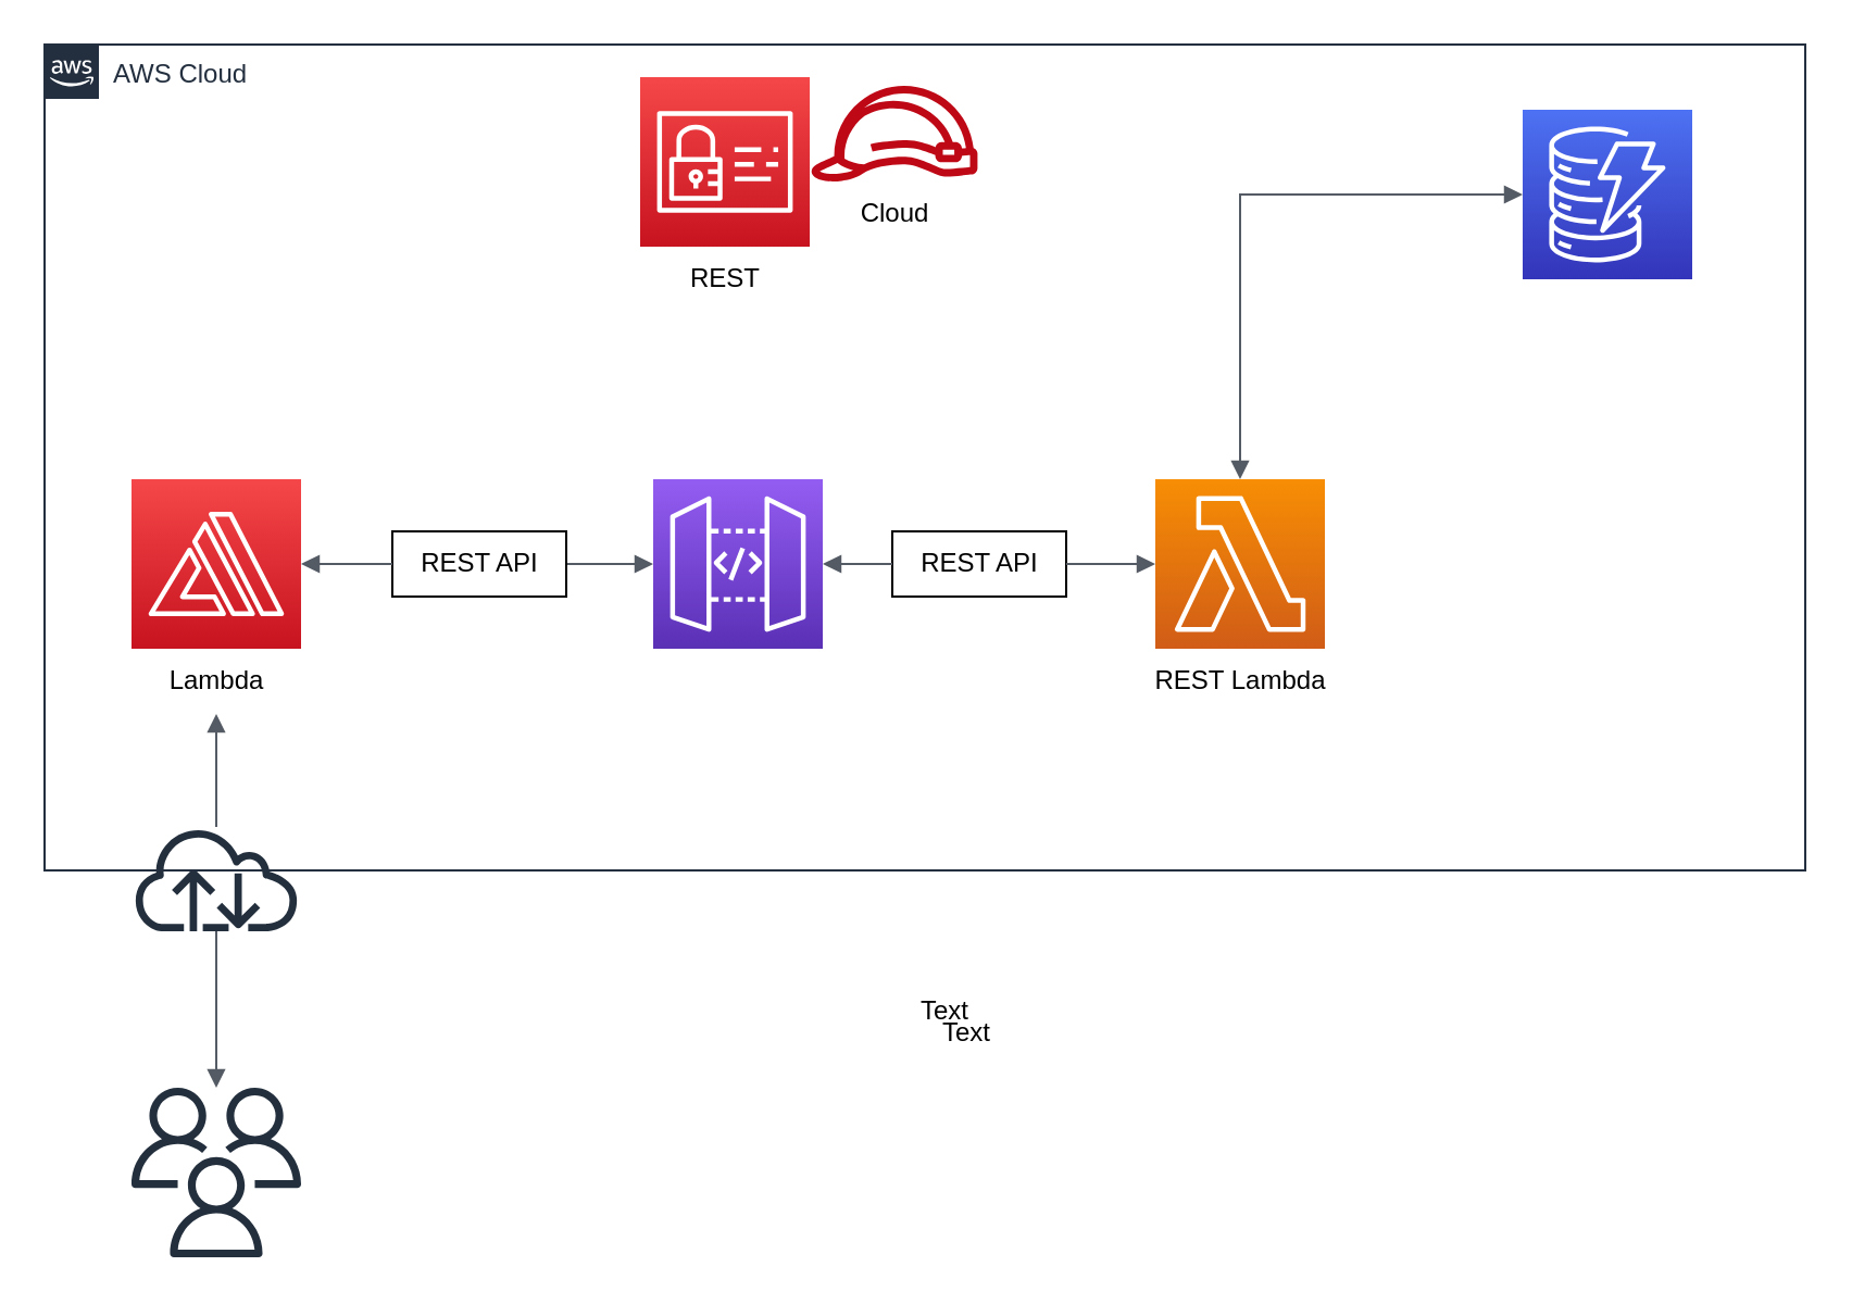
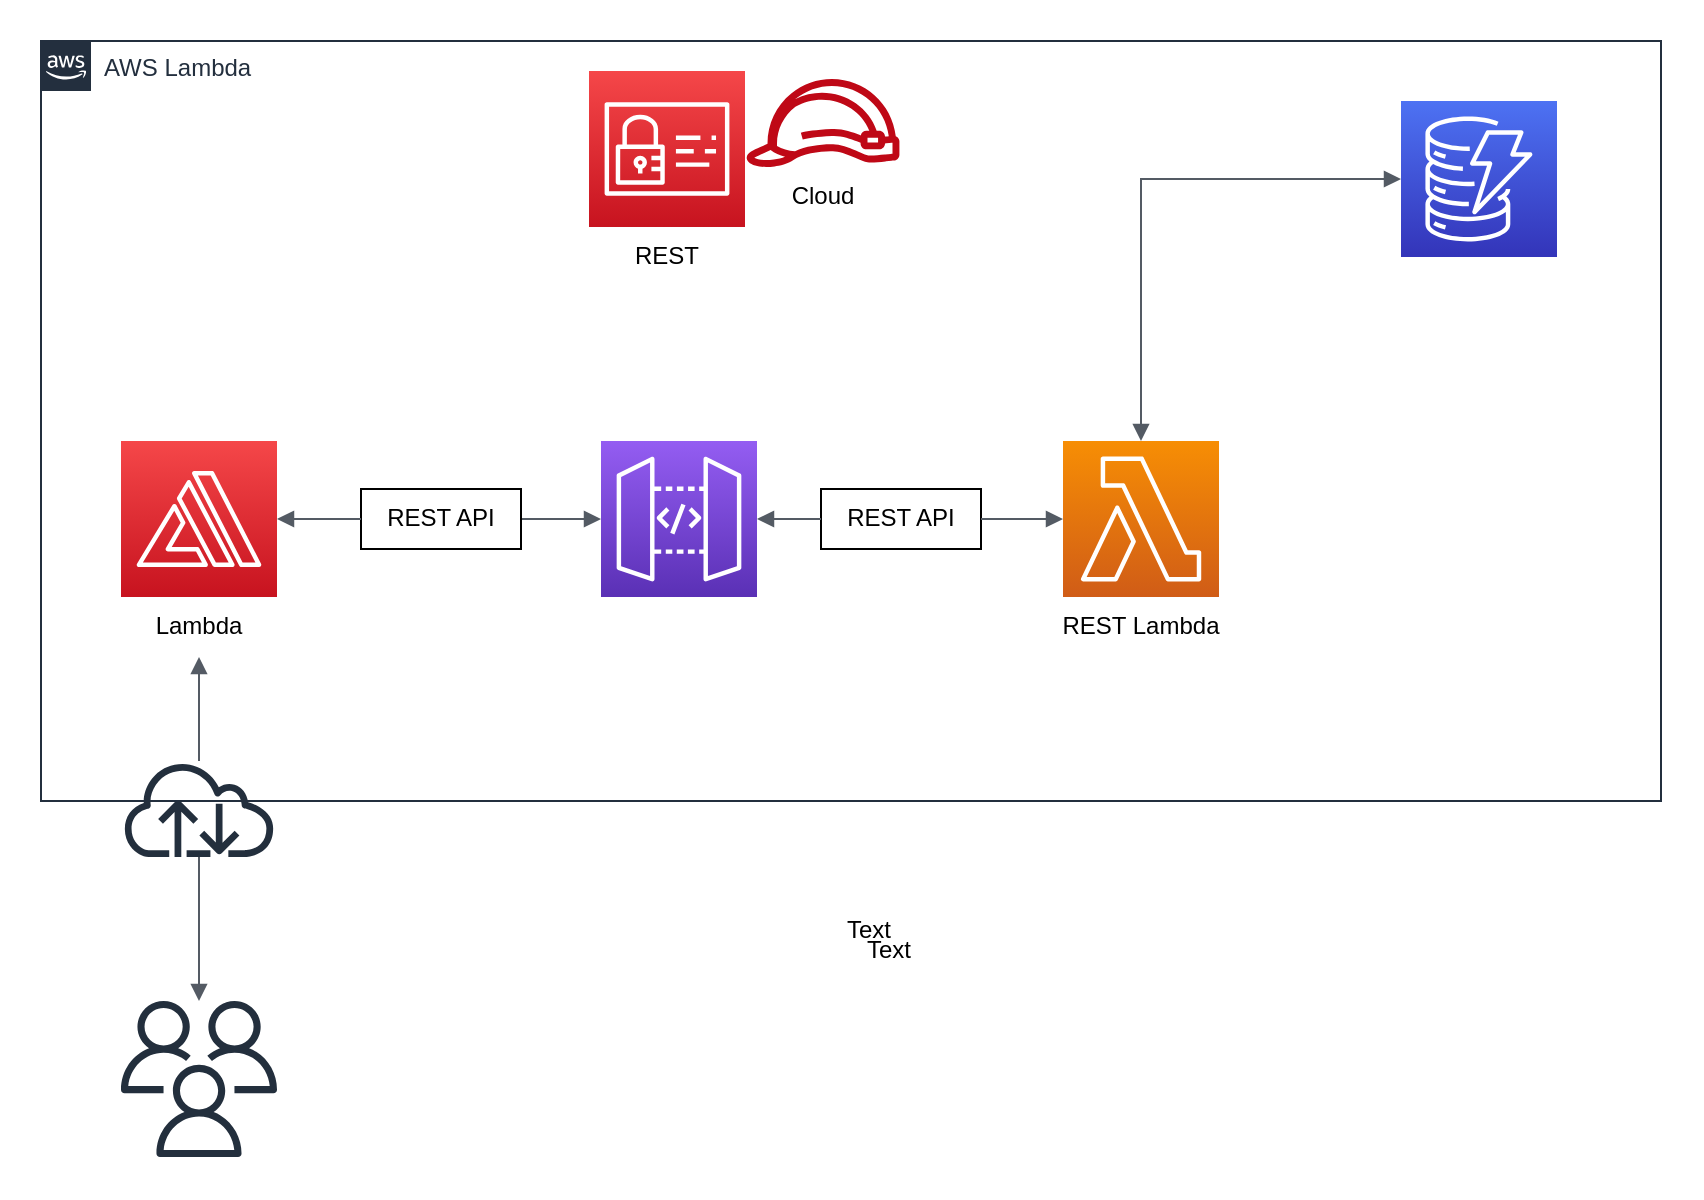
- <mxCell id="16" value="AWS Cloud" style="points=[[0,0],[0.25,0],[0.5,0],[0.75,0],[1,0],[1,0.25],[1,0.5],[1,0.75],[1,1],[0.75,1],[0.5,1],[0.25,1],[0,1],[0,0.75],[0,0.5],[0,0.25]];outlineConnect=0;gradientColor=none;html=1;whiteSpace=wrap;fontSize=12;fontStyle=0;container=1;pointerEvents=0;collapsible=0;recursiveResize=0;shape=mxgraph.aws4.group;grIcon=mxgraph.aws4.group_aws_cloud_alt;strokeColor=#232F3E;fillColor=none;verticalAlign=top;align=left;spacingLeft=30;fontColor=#232F3E;dashed=0;movable=0;resizable=0;rotatable=0;deletable=0;editable=0;connectable=0;" parent="1" vertex="1"><mxGeometry width="810" height="380" as="geometry" x="20" y="20" /></mxCell>
+ <mxCell id="16" value="AWS Lambda" style="points=[[0,0],[0.25,0],[0.5,0],[0.75,0],[1,0],[1,0.25],[1,0.5],[1,0.75],[1,1],[0.75,1],[0.5,1],[0.25,1],[0,1],[0,0.75],[0,0.5],[0,0.25]];outlineConnect=0;gradientColor=none;html=1;whiteSpace=wrap;fontSize=12;fontStyle=0;container=1;pointerEvents=0;collapsible=0;recursiveResize=0;shape=mxgraph.aws4.group;grIcon=mxgraph.aws4.group_aws_cloud_alt;strokeColor=#232F3E;fillColor=none;verticalAlign=top;align=left;spacingLeft=30;fontColor=#232F3E;dashed=0;movable=0;resizable=0;rotatable=0;deletable=0;editable=0;connectable=0;" parent="1" vertex="1"><mxGeometry width="810" height="380" as="geometry" x="20" y="20" /></mxCell>
